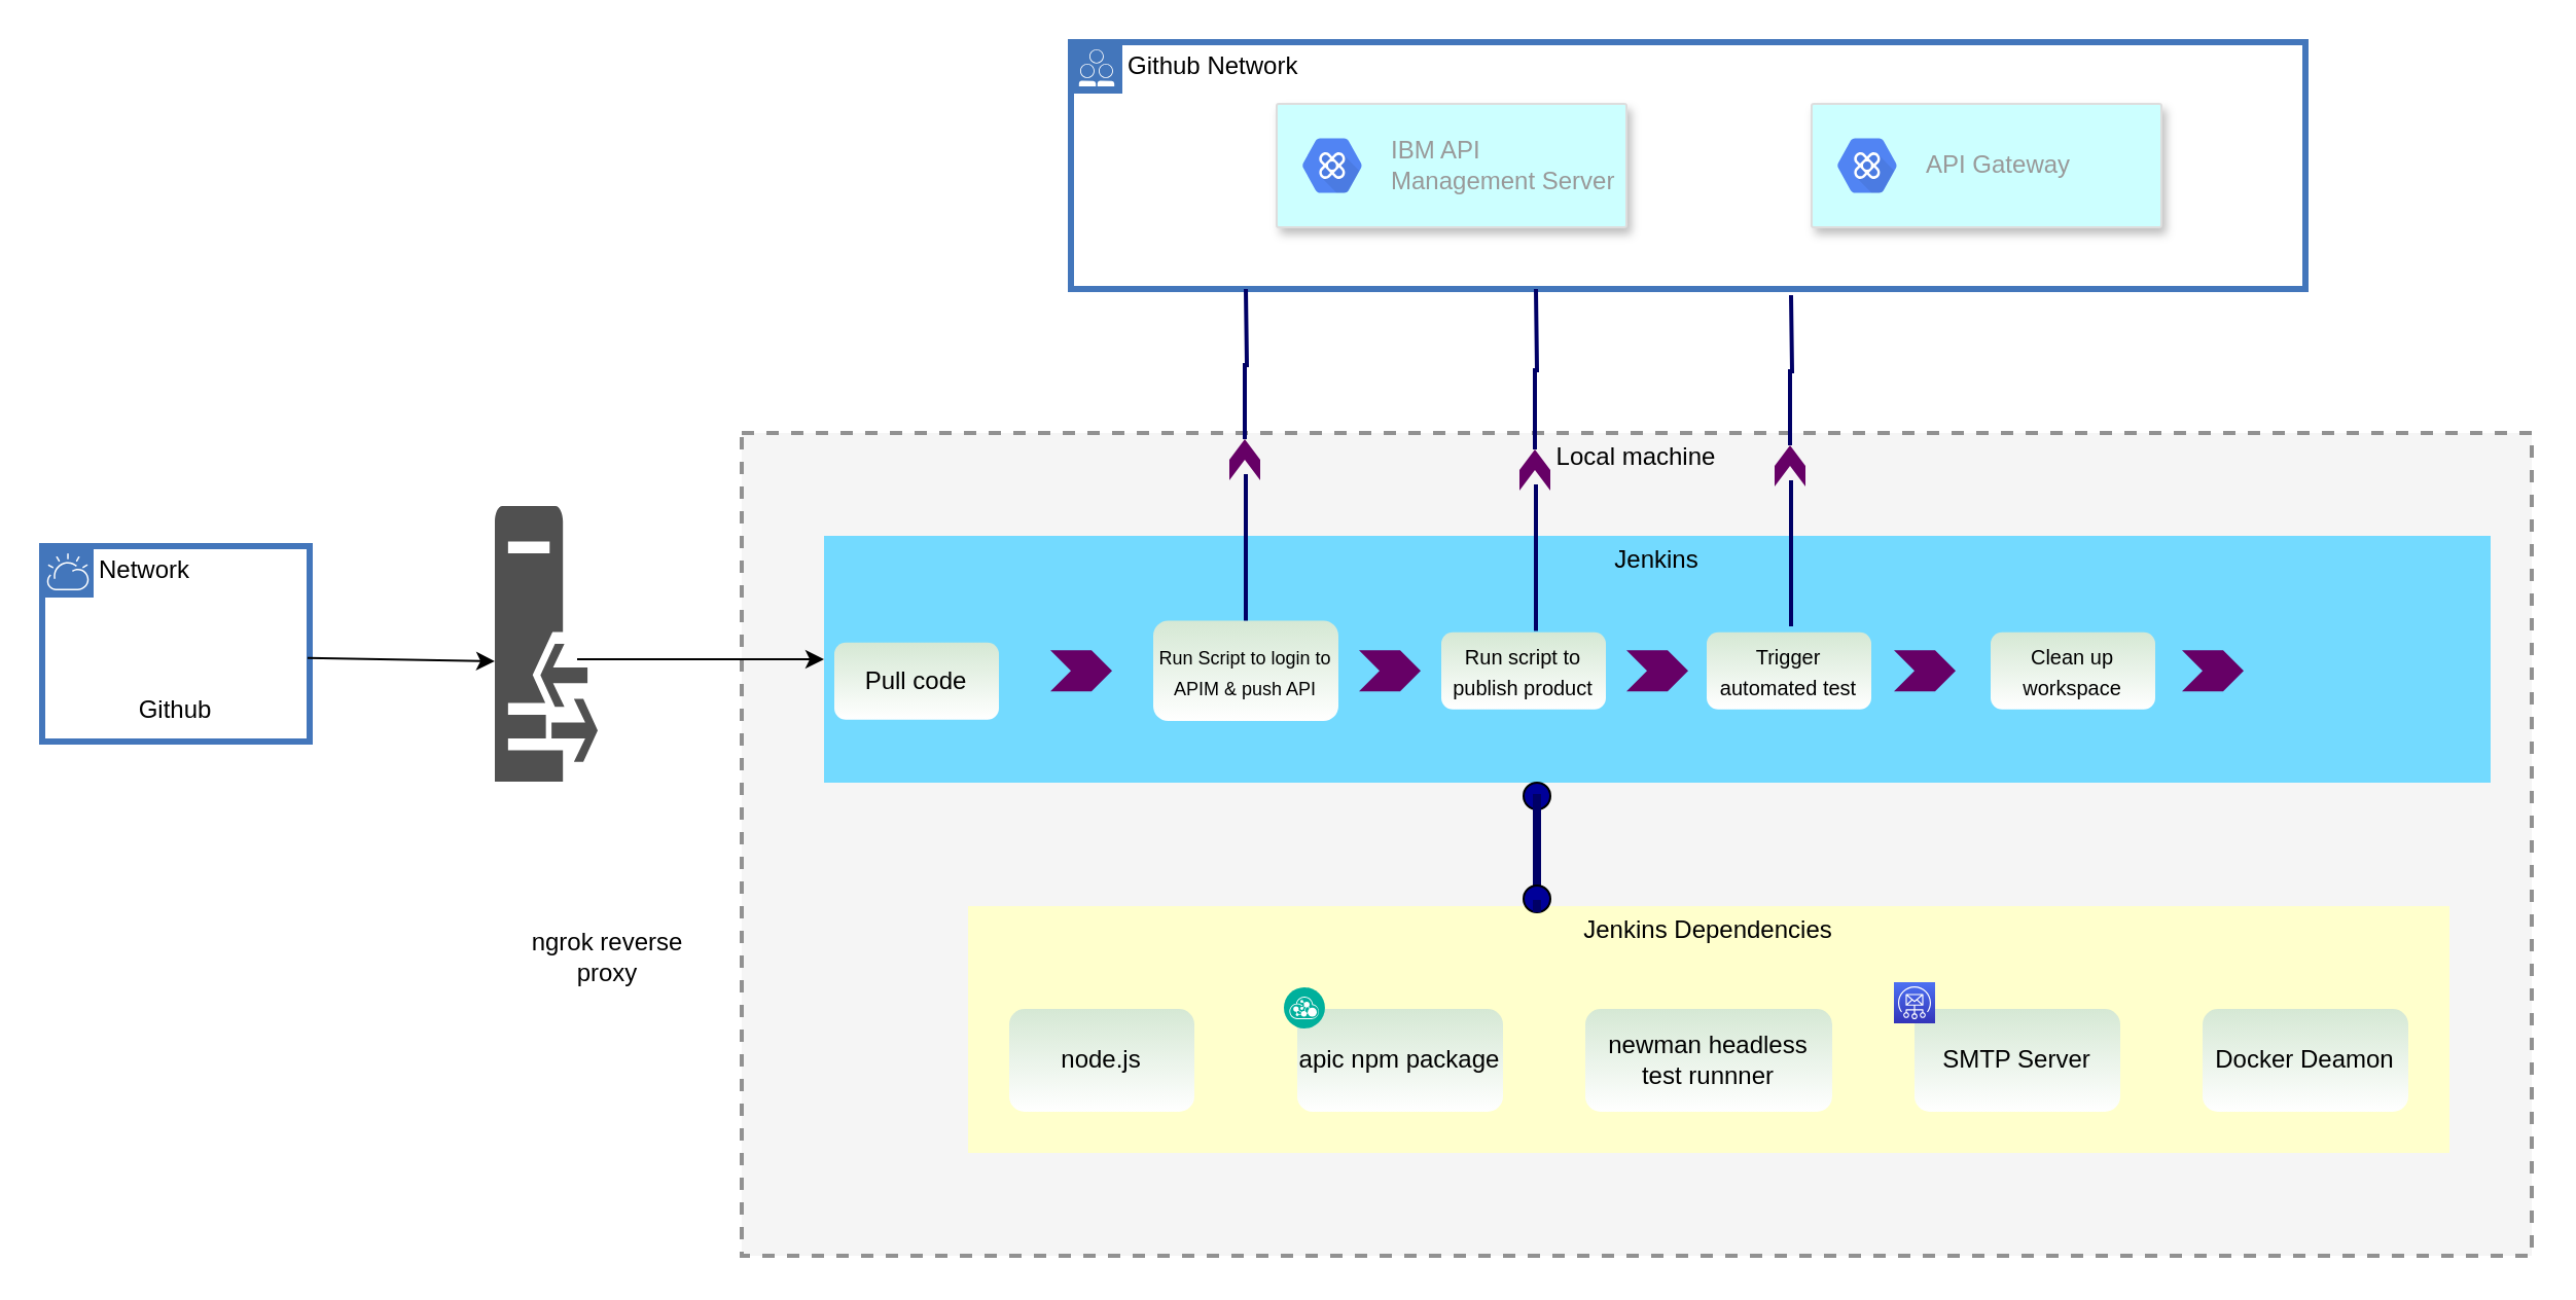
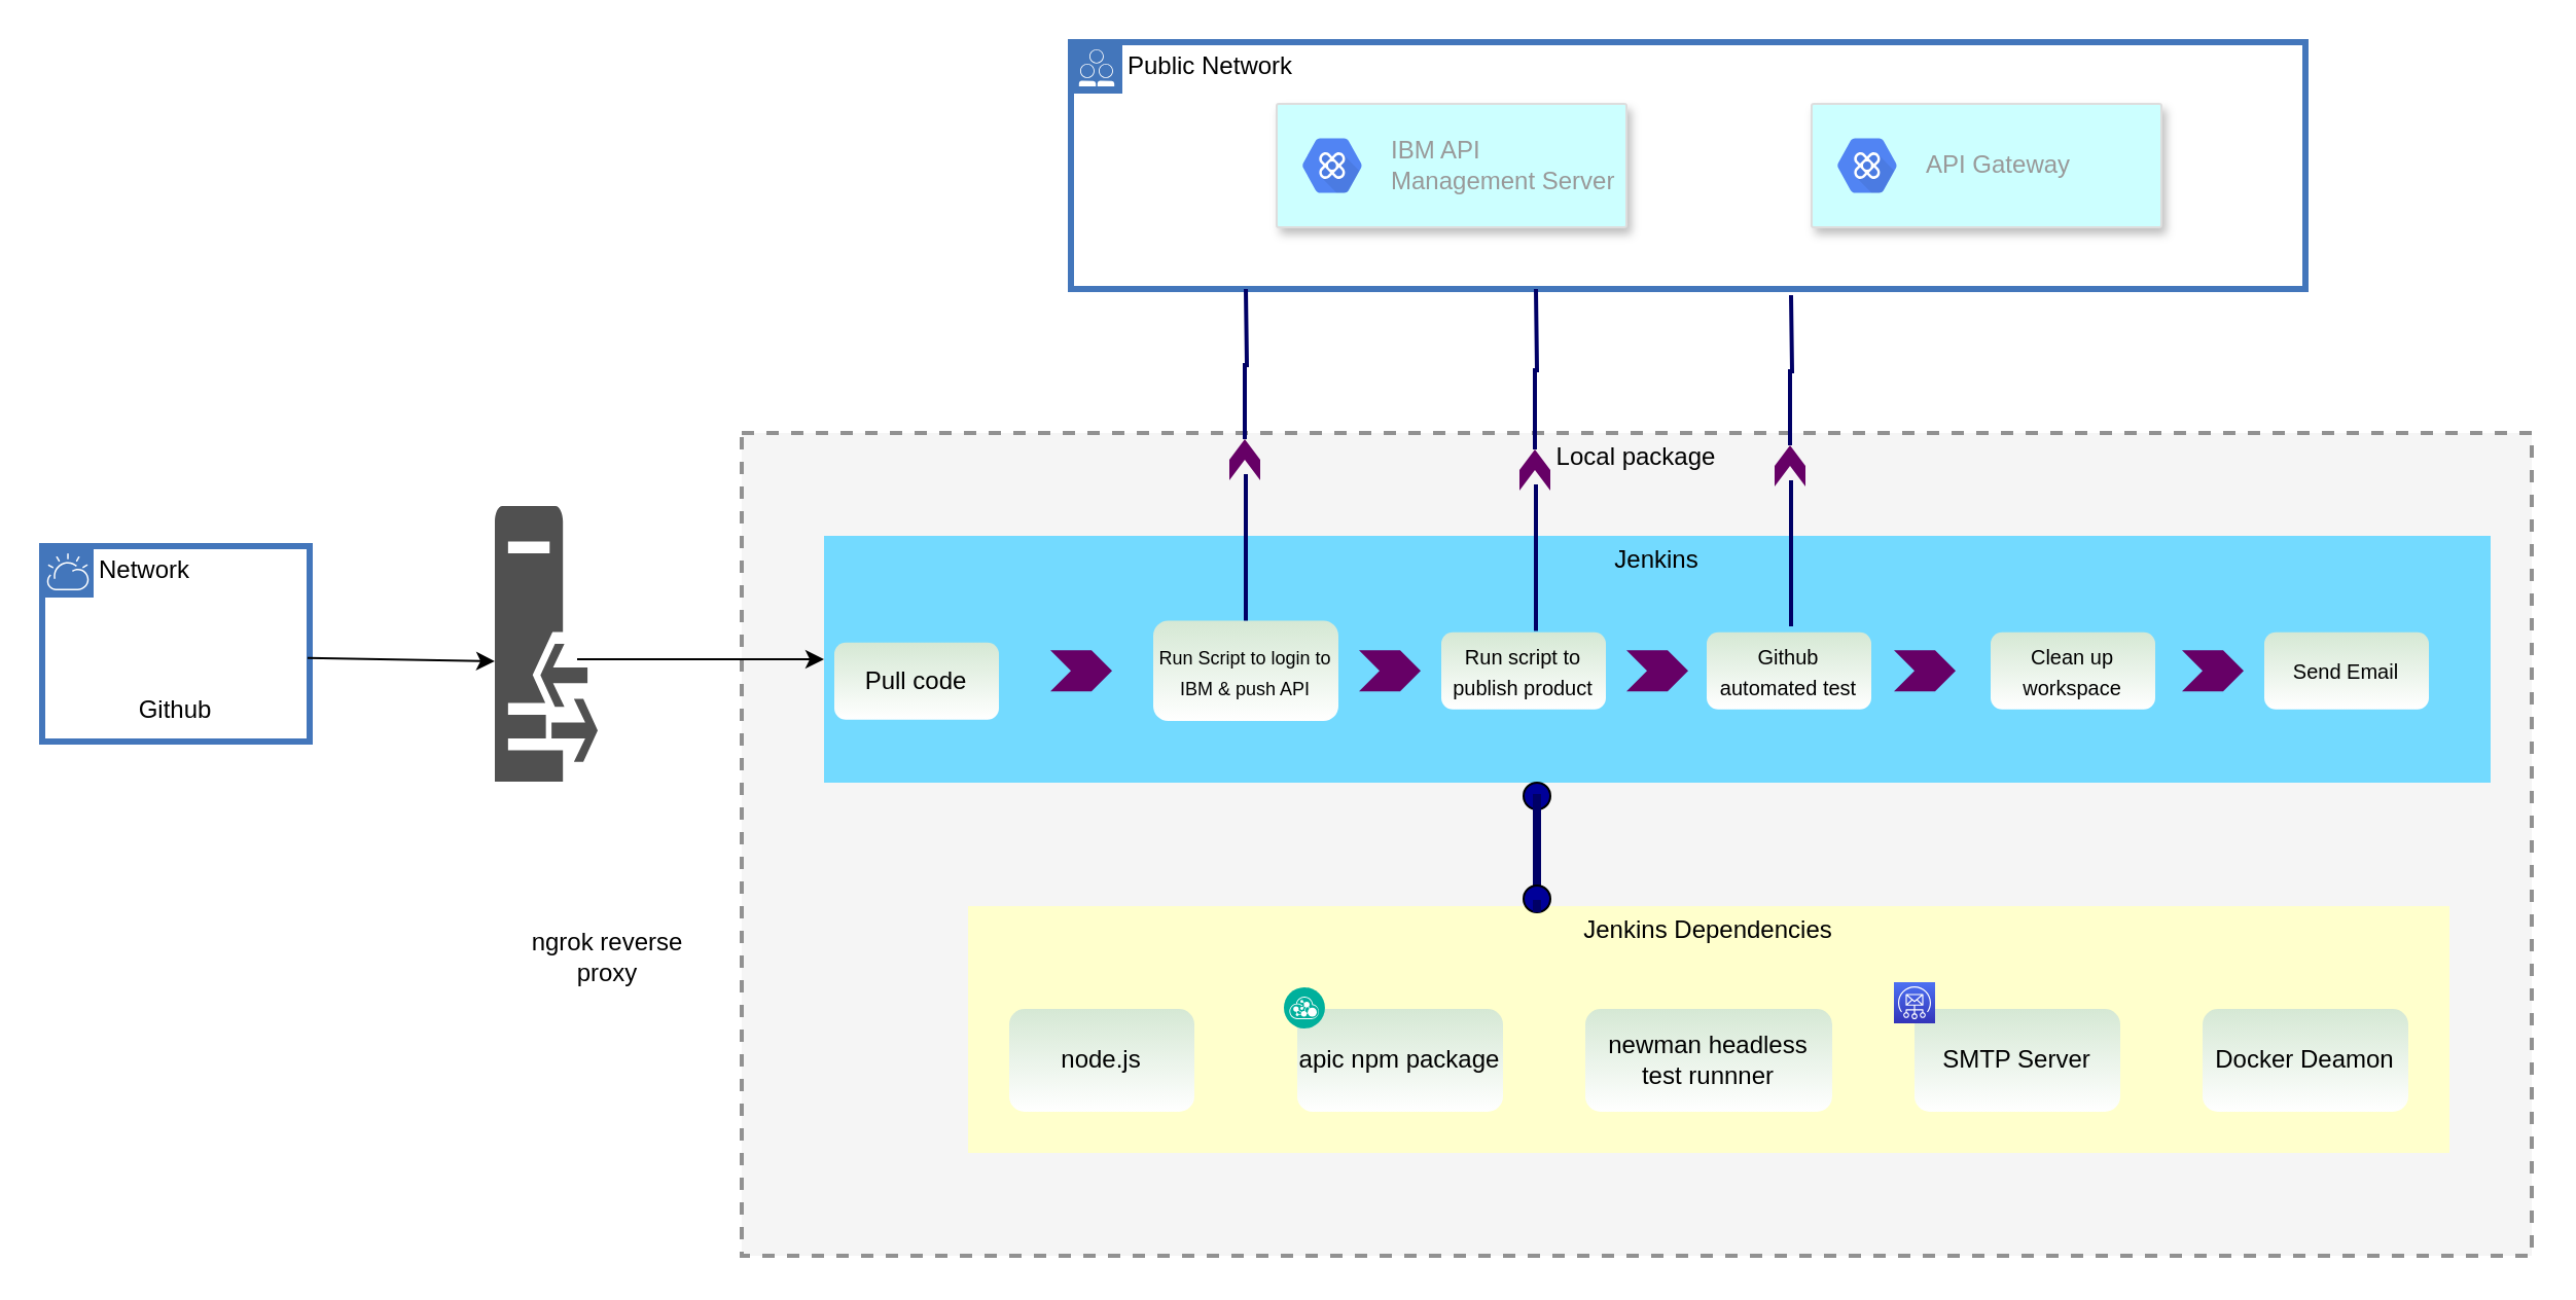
- <mxCell id="38" value="Github Network" style="shape=mxgraph.ibm.box;prType=public;fontStyle=0;verticalAlign=top;align=left;spacingLeft=32;spacingTop=4;fillColor=none;rounded=0;whiteSpace=wrap;html=1;strokeColor=#4376BB;strokeWidth=3;dashed=0;container=1;spacing=-4;collapsible=0;expand=0;recursiveResize=0;" vertex="1" parent="1"><mxGeometry x="520" y="20" width="600" height="120" as="geometry" /></mxCell>
+ <mxCell id="38" value="Public Network" style="shape=mxgraph.ibm.box;prType=public;fontStyle=0;verticalAlign=top;align=left;spacingLeft=32;spacingTop=4;fillColor=none;rounded=0;whiteSpace=wrap;html=1;strokeColor=#4376BB;strokeWidth=3;dashed=0;container=1;spacing=-4;collapsible=0;expand=0;recursiveResize=0;" vertex="1" parent="1"><mxGeometry x="520" y="20" width="600" height="120" as="geometry" /></mxCell>
- <mxCell id="5" value="Local machine" style="fontStyle=0;verticalAlign=top;align=center;spacingTop=-2;rounded=0;whiteSpace=wrap;html=1;strokeColor=#919191;strokeWidth=2;dashed=1;container=1;collapsible=0;expand=0;recursiveResize=0;fillColor=#F5F5F5;" parent="1" vertex="1" treatAsSingle="0"><mxGeometry x="360" y="210" width="870" height="400" as="geometry" /></mxCell>
+ <mxCell id="5" value="Local package" style="fontStyle=0;verticalAlign=top;align=center;spacingTop=-2;rounded=0;whiteSpace=wrap;html=1;strokeColor=#919191;strokeWidth=2;dashed=1;container=1;collapsible=0;expand=0;recursiveResize=0;fillColor=#F5F5F5;" parent="1" vertex="1" treatAsSingle="0"><mxGeometry x="360" y="210" width="870" height="400" as="geometry" /></mxCell>
+ <mxCell id="13" value="&lt;font style=&quot;font-size: 10px&quot;&gt;Send Email&lt;/font&gt;" style="rounded=1;whiteSpace=wrap;html=1;strokeColor=none;fillColor=#D5E8D4;gradientColor=#ffffff;" parent="6" vertex="1"><mxGeometry x="700" y="46.87" width="80" height="37.5" as="geometry" /></mxCell>
- <mxCell id="8" value="&lt;font style=&quot;font-size: 9px&quot;&gt;Run Script to login to APIM &amp;amp; push API&lt;/font&gt;" style="rounded=1;whiteSpace=wrap;html=1;strokeColor=none;fillColor=#D5E8D4;gradientColor=#ffffff;" parent="6" vertex="1"><mxGeometry x="160" y="41.25" width="90" height="48.75" as="geometry" /></mxCell>
+ <mxCell id="8" value="&lt;font style=&quot;font-size: 9px&quot;&gt;Run Script to login to IBM &amp;amp; push API&lt;/font&gt;" style="rounded=1;whiteSpace=wrap;html=1;strokeColor=none;fillColor=#D5E8D4;gradientColor=#ffffff;" parent="6" vertex="1"><mxGeometry x="160" y="41.25" width="90" height="48.75" as="geometry" /></mxCell>
- <mxCell id="11" value="&lt;font style=&quot;font-size: 10px&quot;&gt;Trigger automated test&lt;/font&gt;" style="rounded=1;whiteSpace=wrap;html=1;strokeColor=none;fillColor=#D5E8D4;gradientColor=#ffffff;" parent="6" vertex="1"><mxGeometry x="429" y="46.87" width="80" height="37.5" as="geometry" /></mxCell>
+ <mxCell id="11" value="&lt;font style=&quot;font-size: 10px&quot;&gt;Github automated test&lt;/font&gt;" style="rounded=1;whiteSpace=wrap;html=1;strokeColor=none;fillColor=#D5E8D4;gradientColor=#ffffff;" parent="6" vertex="1"><mxGeometry x="429" y="46.87" width="80" height="37.5" as="geometry" /></mxCell>
